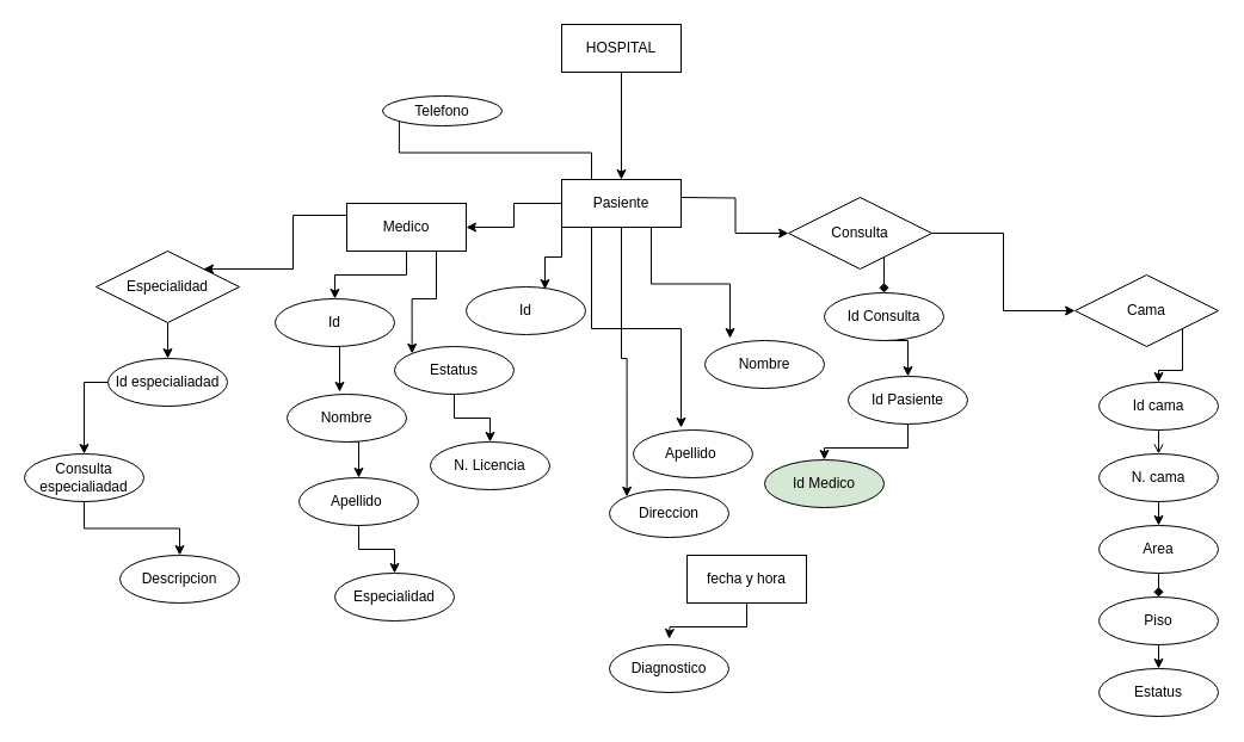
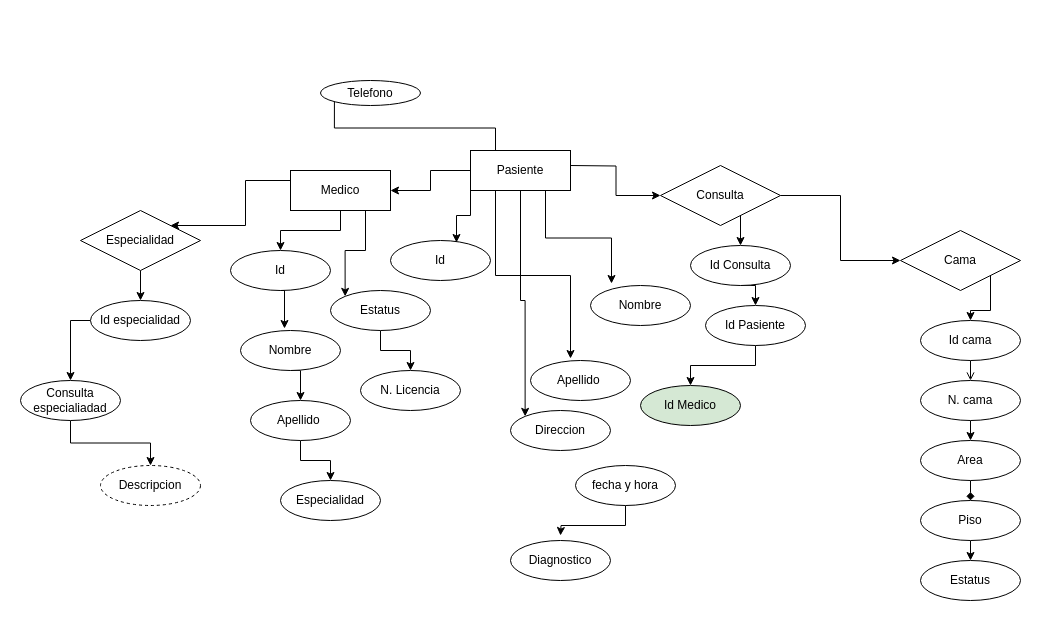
- <mxCell id="3" value="HOSPITAL" style="whiteSpace=wrap;html=1;align=center;" vertex="1" parent="1"><mxGeometry x="470" y="20" width="100" height="40" as="geometry" /></mxCell>
- <mxCell id="2" value="" style="edgeStyle=orthogonalEdgeStyle;rounded=0;orthogonalLoop=1;jettySize=auto;html=1;" edge="1" parent="1" source="3" target="12"><mxGeometry relative="1" as="geometry" /></mxCell>
- <mxCell id="48" style="edgeStyle=orthogonalEdgeStyle;rounded=0;orthogonalLoop=1;jettySize=auto;html=1;exitX=1;exitY=1;exitDx=0;exitDy=0;entryX=0.5;entryY=0;entryDx=0;entryDy=0;endArrow=diamond;" edge="1" parent="1" source="50" target="32"><mxGeometry relative="1" as="geometry" /></mxCell>
+ <mxCell id="48" style="edgeStyle=orthogonalEdgeStyle;rounded=0;orthogonalLoop=1;jettySize=auto;html=1;exitX=1;exitY=1;exitDx=0;exitDy=0;entryX=0.5;entryY=0;entryDx=0;entryDy=0;" edge="1" parent="1" source="50" target="32"><mxGeometry relative="1" as="geometry" /></mxCell>
- <mxCell id="56" value="Id especialiadad" style="ellipse;whiteSpace=wrap;html=1;align=center;" vertex="1" parent="1"><mxGeometry x="90" y="300" width="100" height="40" as="geometry" /></mxCell>
+ <mxCell id="56" value="Id especialidad" style="ellipse;whiteSpace=wrap;html=1;align=center;" vertex="1" parent="1"><mxGeometry x="90" y="300" width="100" height="40" as="geometry" /></mxCell>
- <mxCell id="34" value="Id Pasiente" style="ellipse;whiteSpace=wrap;html=1;align=center;" vertex="1" parent="1"><mxGeometry x="710" y="315" width="100" height="40" as="geometry" /></mxCell>
+ <mxCell id="34" value="Id Pasiente" style="ellipse;whiteSpace=wrap;html=1;align=center;" vertex="1" parent="1"><mxGeometry x="705" y="305" width="100" height="40" as="geometry" /></mxCell>
- <mxCell id="59" value="Descripcion" style="ellipse;whiteSpace=wrap;html=1;align=center;" vertex="1" parent="1"><mxGeometry x="100" y="465" width="100" height="40" as="geometry" /></mxCell>
+ <mxCell id="59" value="Descripcion" style="ellipse;whiteSpace=wrap;html=1;align=center;dashed=1;" vertex="1" parent="1"><mxGeometry x="100" y="465" width="100" height="40" as="geometry" /></mxCell>
- <mxCell id="37" value="fecha y hora" style="whiteSpace=wrap;html=1;align=center;rounded=0;" vertex="1" parent="1"><mxGeometry x="575" y="465" width="100" height="40" as="geometry" /></mxCell>
+ <mxCell id="37" value="fecha y hora" style="ellipse;whiteSpace=wrap;html=1;align=center;" vertex="1" parent="1"><mxGeometry x="575" y="465" width="100" height="40" as="geometry" /></mxCell>
